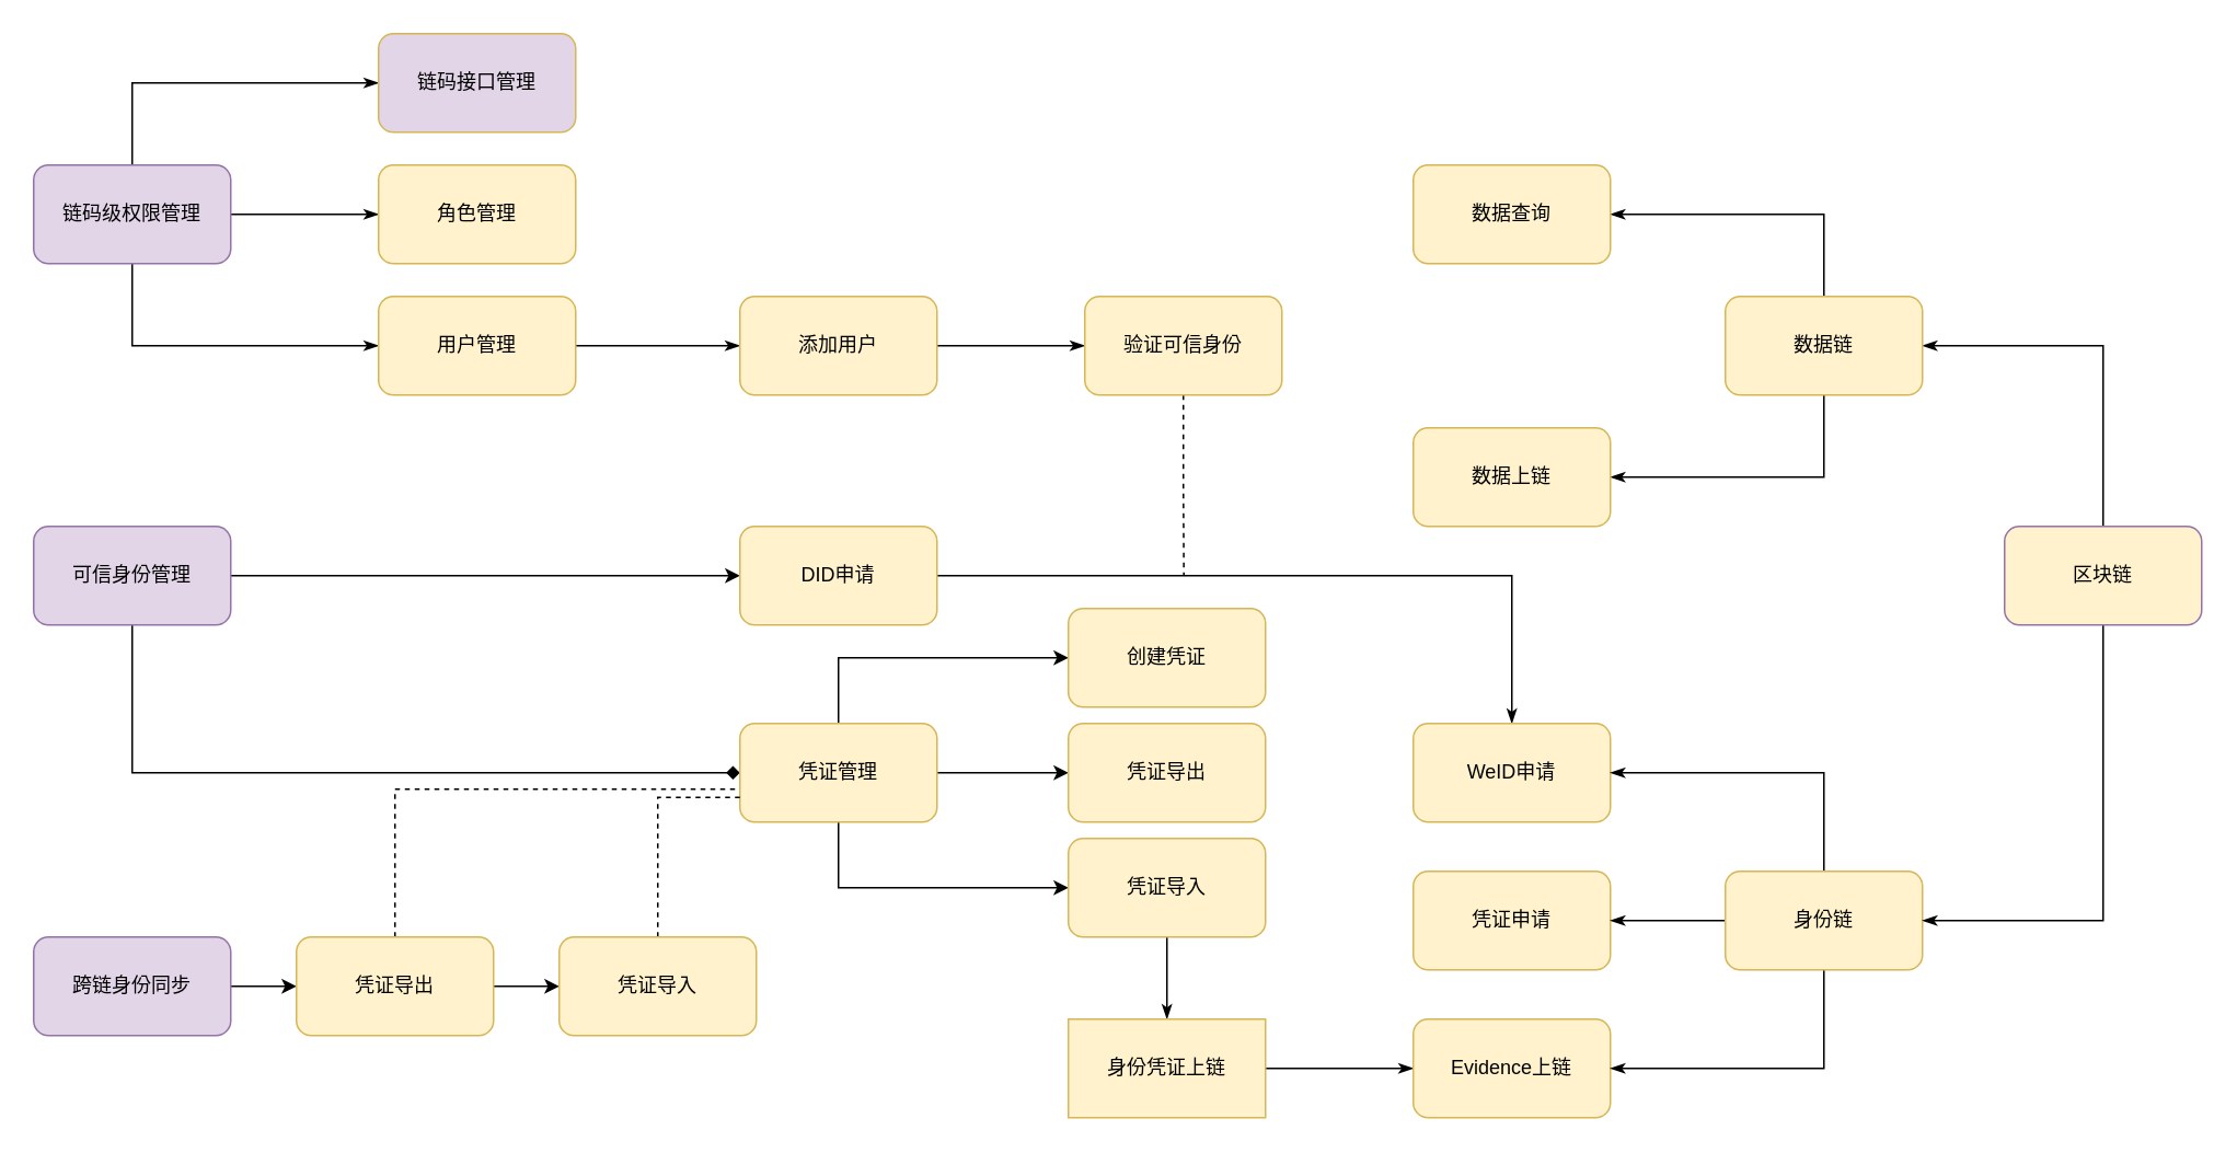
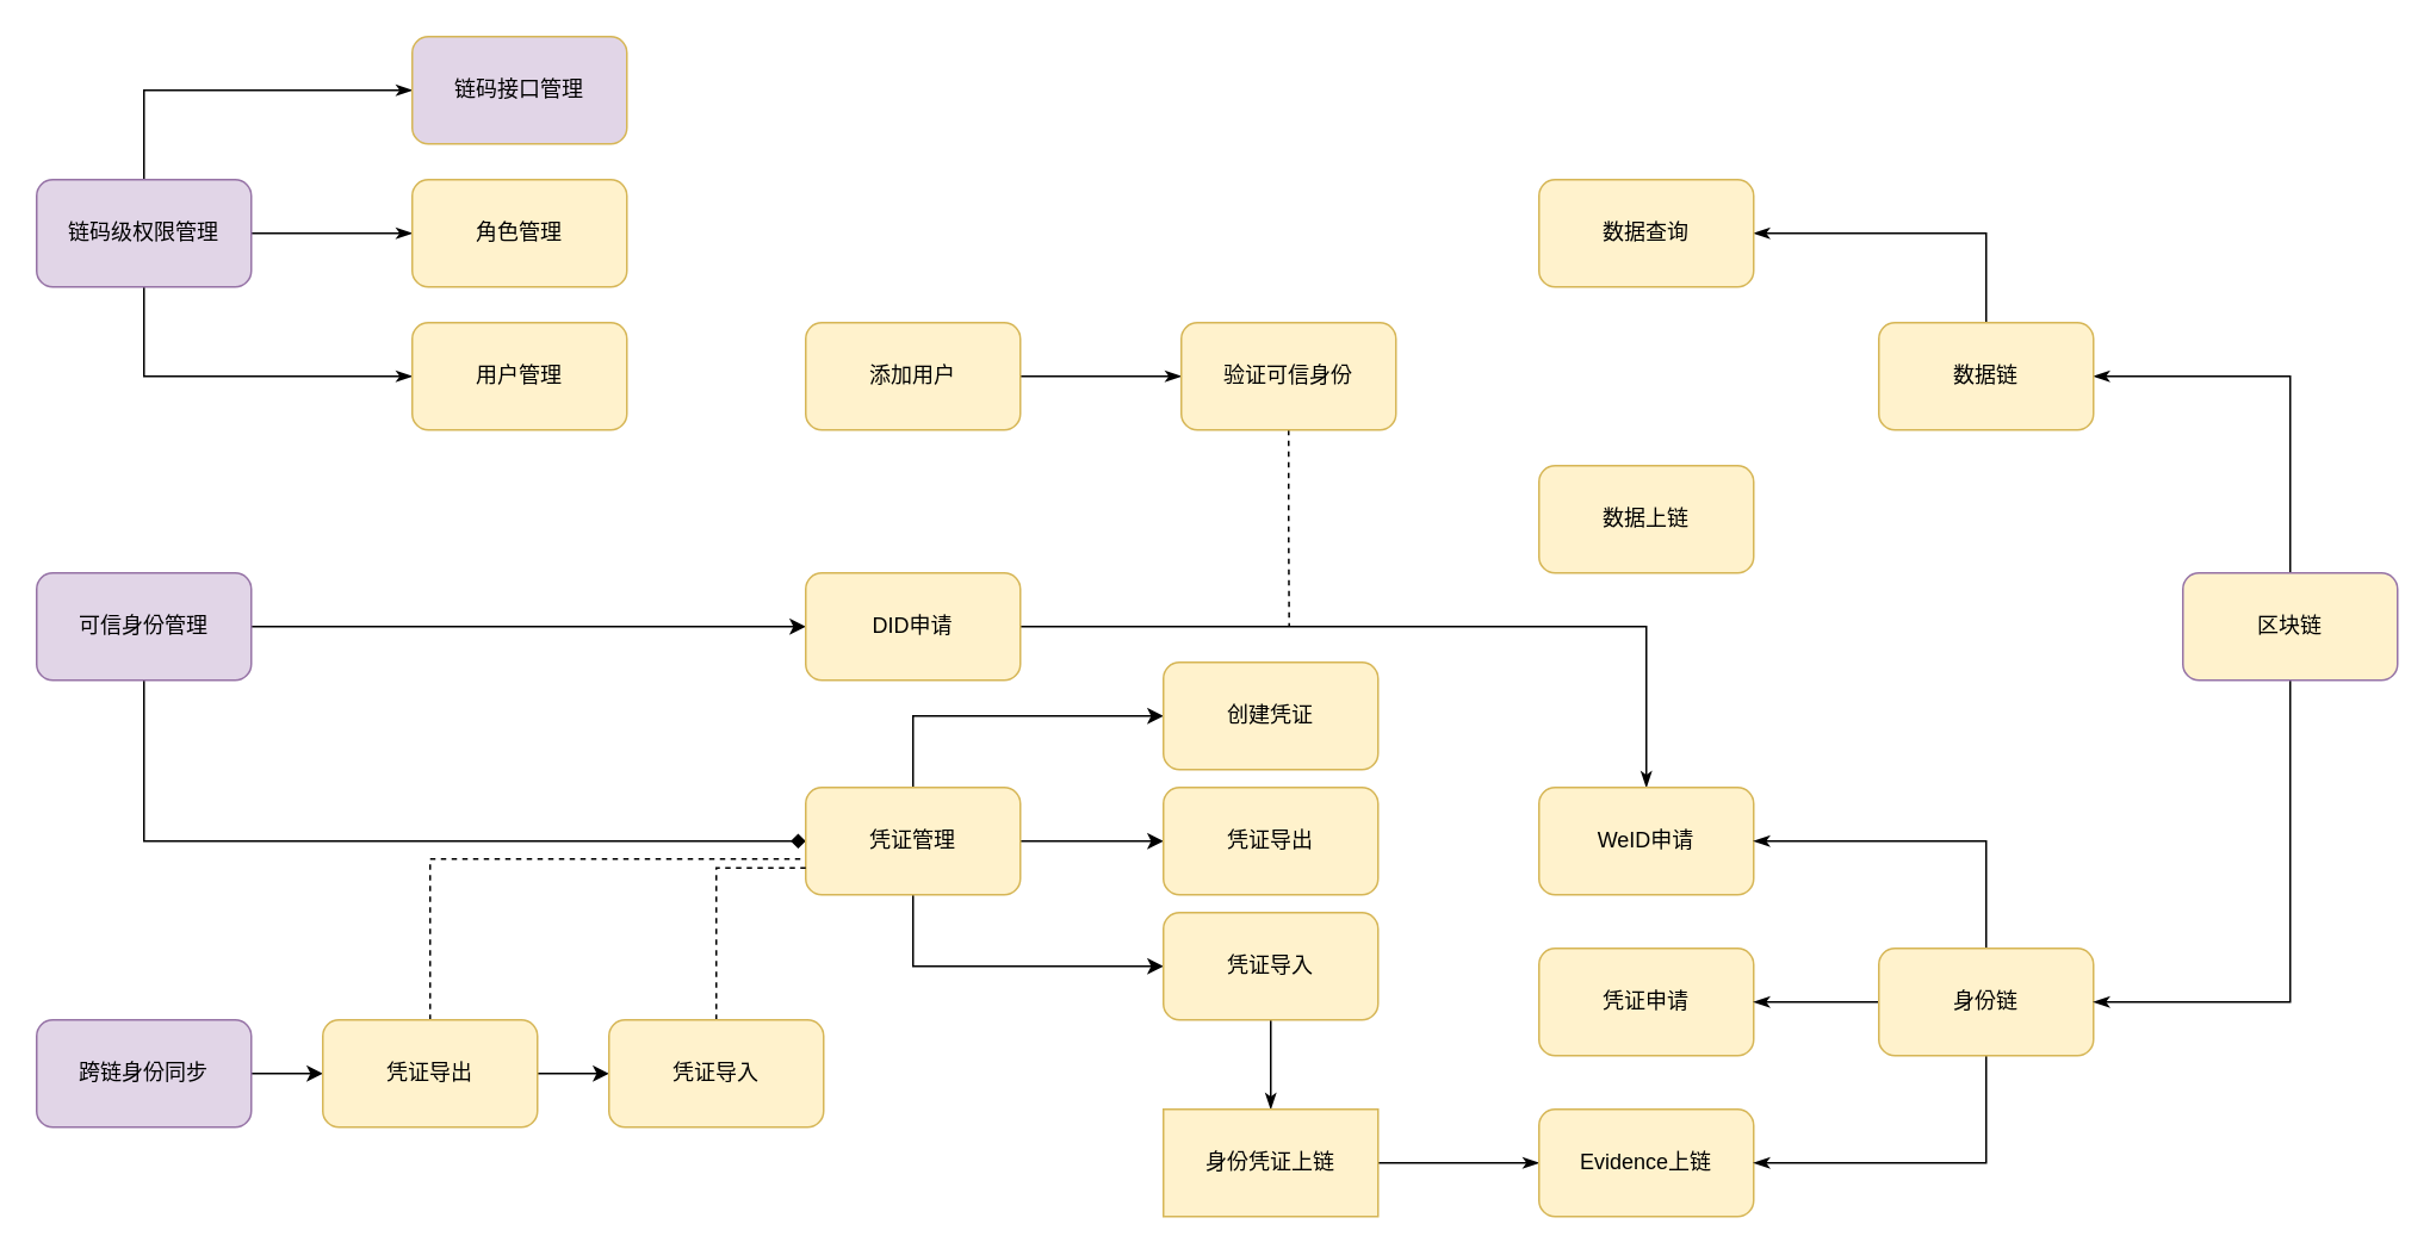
- <mxCell id="38" style="edgeStyle=orthogonalEdgeStyle;rounded=0;orthogonalLoop=1;jettySize=auto;html=1;exitX=1;exitY=0.5;exitDx=0;exitDy=0;entryX=0;entryY=0.5;entryDx=0;entryDy=0;endArrow=classicThin;endFill=1;" parent="1" source="39" target="43" edge="1"><mxGeometry relative="1" as="geometry" /></mxCell>
- <mxCell id="47" style="edgeStyle=orthogonalEdgeStyle;rounded=0;orthogonalLoop=1;jettySize=auto;html=1;exitX=0.5;exitY=1;exitDx=0;exitDy=0;entryX=1;entryY=0.5;entryDx=0;entryDy=0;endArrow=classicThin;endFill=1;" parent="1" source="48" target="49" edge="1"><mxGeometry relative="1" as="geometry" /></mxCell>
